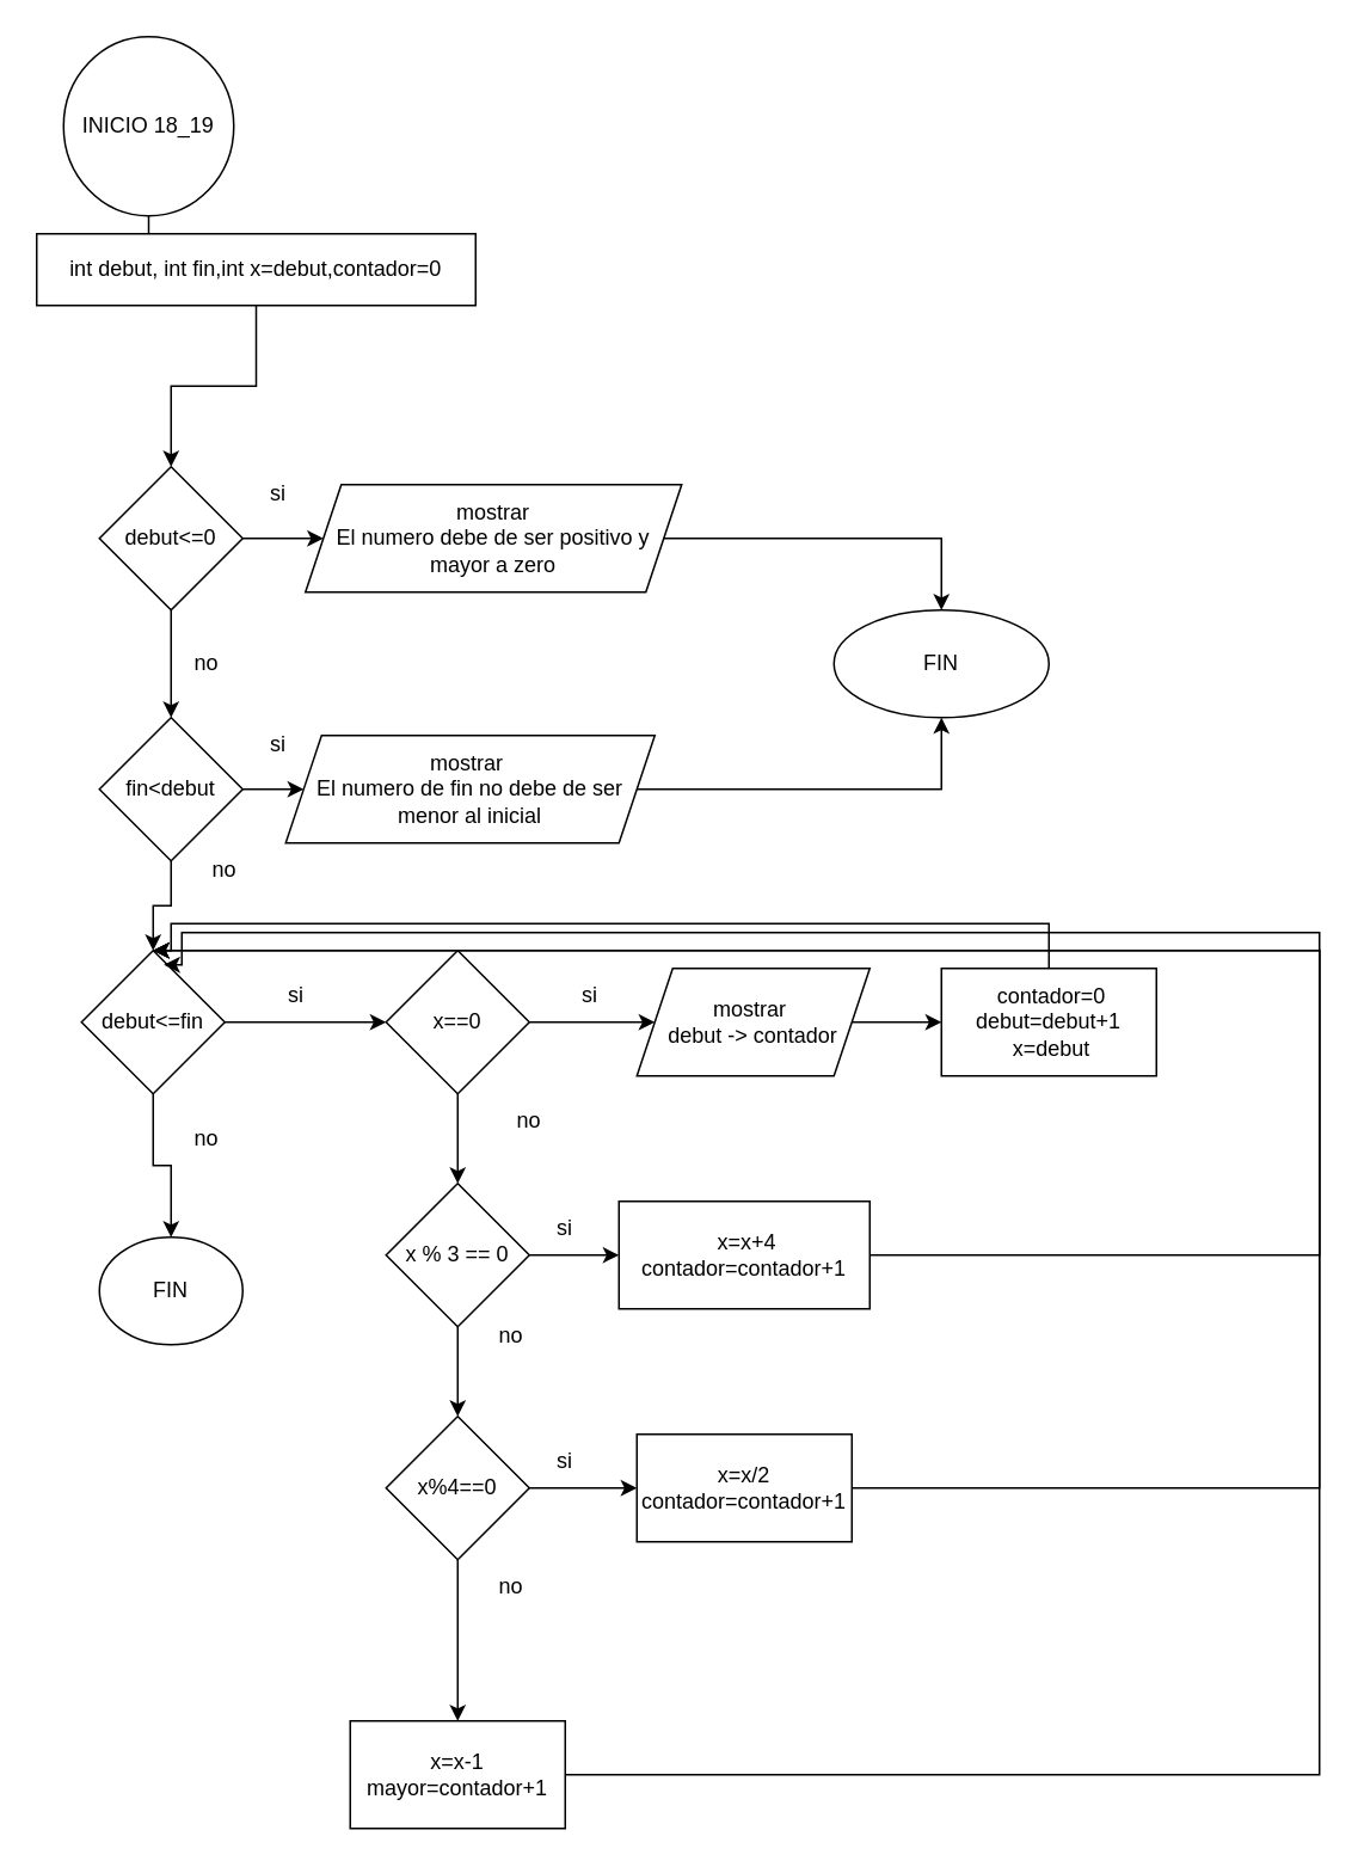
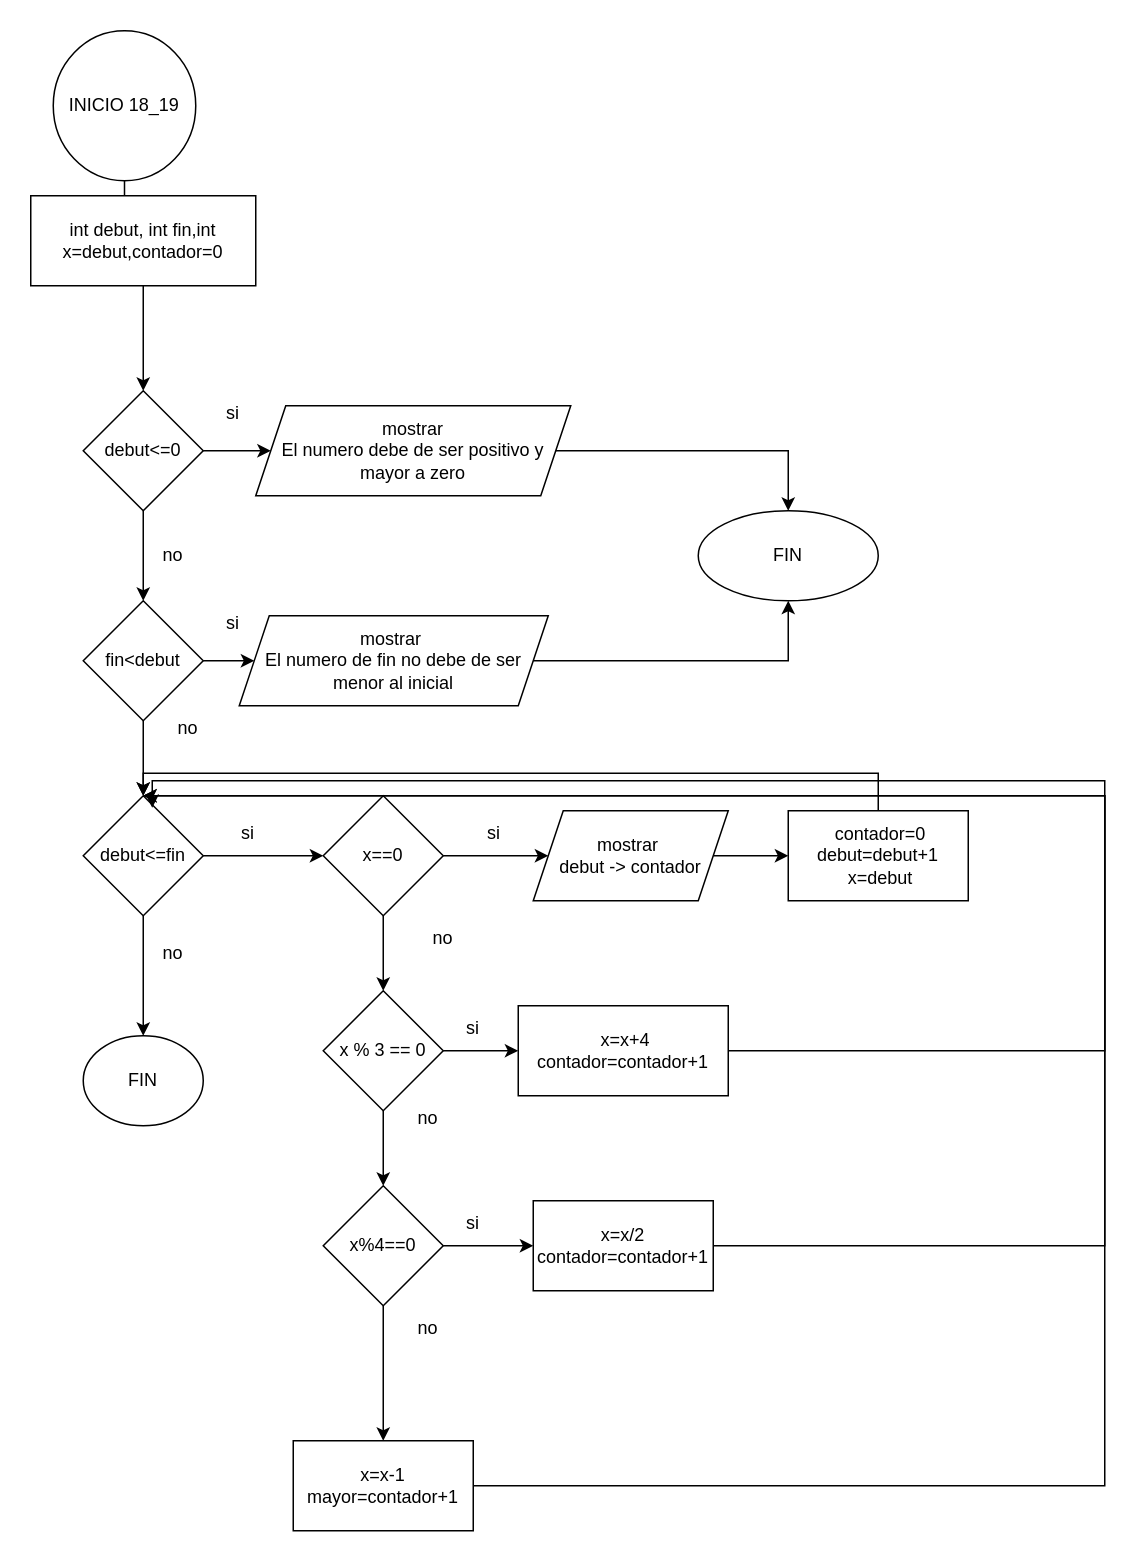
- <mxCell id="5" value="int debut, int fin,int x=debut,contador=0" style="whiteSpace=wrap;html=1;" vertex="1" parent="1"><mxGeometry x="20" y="130" width="245" height="40" as="geometry" /></mxCell>
+ <mxCell id="5" value="int debut, int fin,int x=debut,contador=0" style="whiteSpace=wrap;html=1;" vertex="1" parent="1"><mxGeometry x="20" y="130" width="150" height="60" as="geometry" /></mxCell>
- <mxCell id="23" value="debut&amp;lt;=fin" style="rhombus;whiteSpace=wrap;html=1;" vertex="1" parent="1"><mxGeometry x="45" y="530" width="80" height="80" as="geometry" /></mxCell>
+ <mxCell id="23" value="debut&amp;lt;=fin" style="rhombus;whiteSpace=wrap;html=1;" vertex="1" parent="1"><mxGeometry x="55" y="530" width="80" height="80" as="geometry" /></mxCell>
